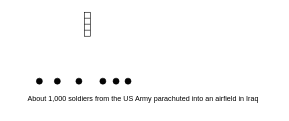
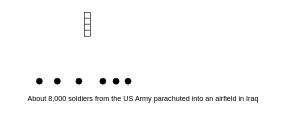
- <mxCell id="7" value="&lt;div&gt;About 1,000 soldiers from the US Army parachuted into an airfield in Iraq&amp;nbsp;&lt;/div&gt;" style="text;html=1;strokeColor=none;fillColor=none;align=center;verticalAlign=middle;whiteSpace=wrap;rounded=0;" vertex="1" parent="1"><mxGeometry x="20" y="150" width="440" height="30" as="geometry" /></mxCell>
+ <mxCell id="7" value="&lt;div&gt;About 8,000 soldiers from the US Army parachuted into an airfield in Iraq&amp;nbsp;&lt;/div&gt;" style="text;html=1;strokeColor=none;fillColor=none;align=center;verticalAlign=middle;whiteSpace=wrap;rounded=0;" vertex="1" parent="1"><mxGeometry x="20" y="150" width="440" height="30" as="geometry" /></mxCell>
